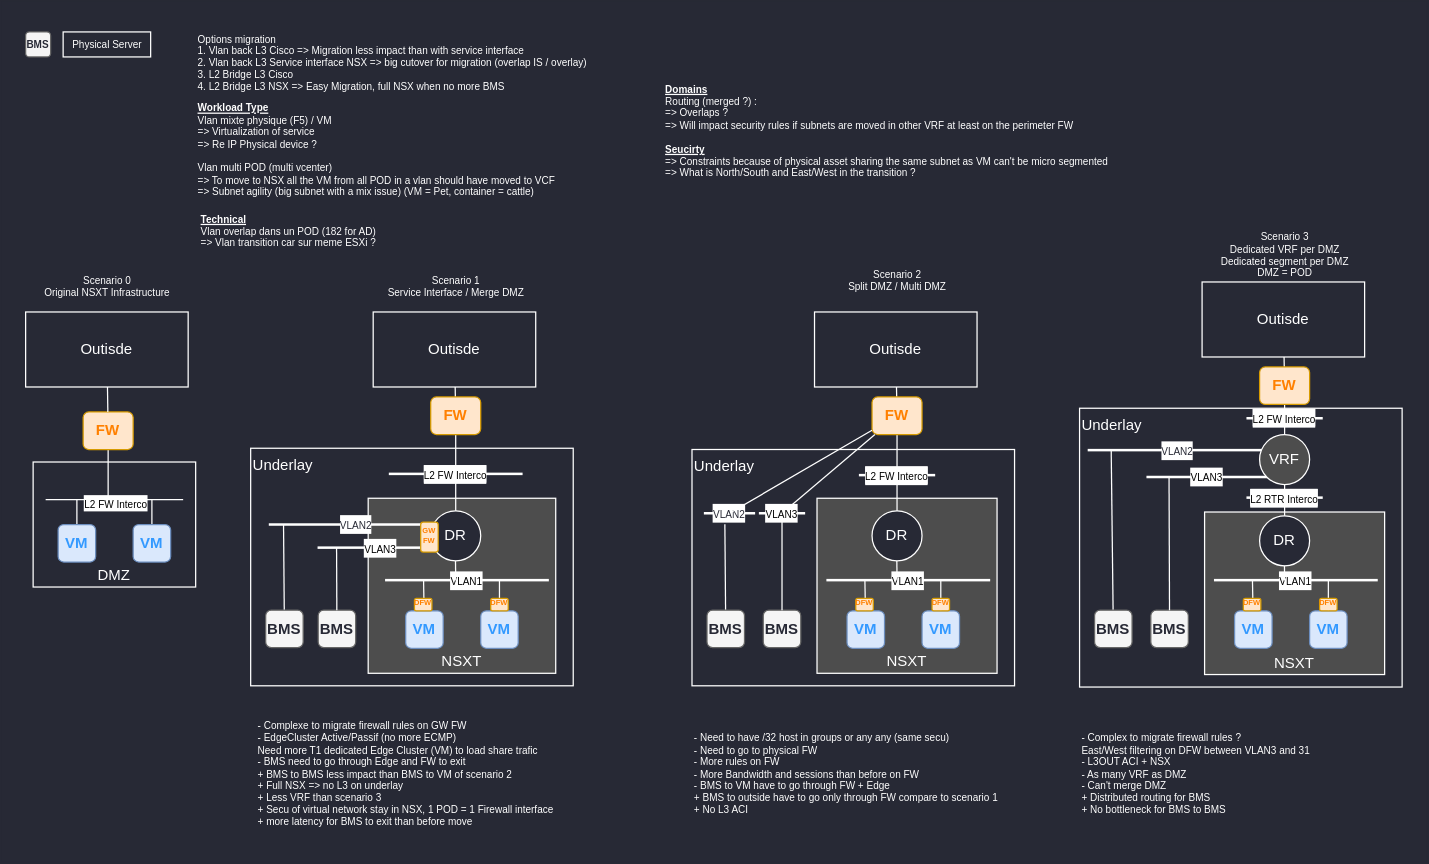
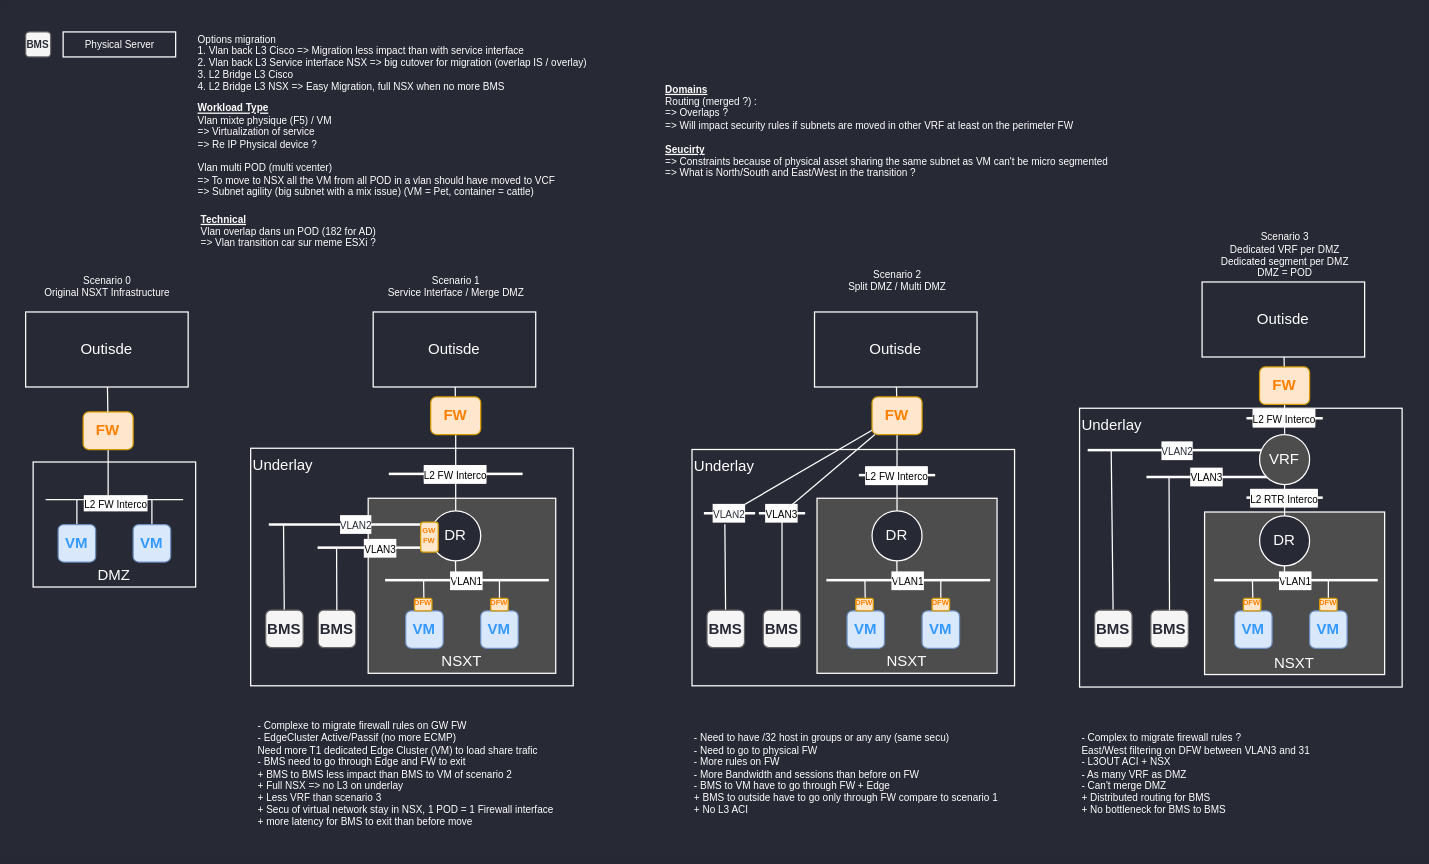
- <mxCell id="69" value="&lt;font style=&quot;font-size: 8px;&quot;&gt;Physical Server&lt;/font&gt;" style="text;html=1;align=center;verticalAlign=middle;resizable=0;points=[];autosize=1;fontSize=8;fillColor=#272935;strokeColor=#FFFFFF;fontColor=#FFFFFF;" vertex="1" parent="1"><mxGeometry x="50" y="25" width="70" height="20" as="geometry" /></mxCell>
+ <mxCell id="69" value="&lt;font style=&quot;font-size: 8px;&quot;&gt;Physical Server&lt;/font&gt;" style="text;html=1;align=center;verticalAlign=middle;resizable=0;points=[];autosize=1;fontSize=8;fillColor=#272935;strokeColor=#FFFFFF;fontColor=#FFFFFF;" vertex="1" parent="1"><mxGeometry x="50" y="25" width="90" height="20" as="geometry" /></mxCell>
